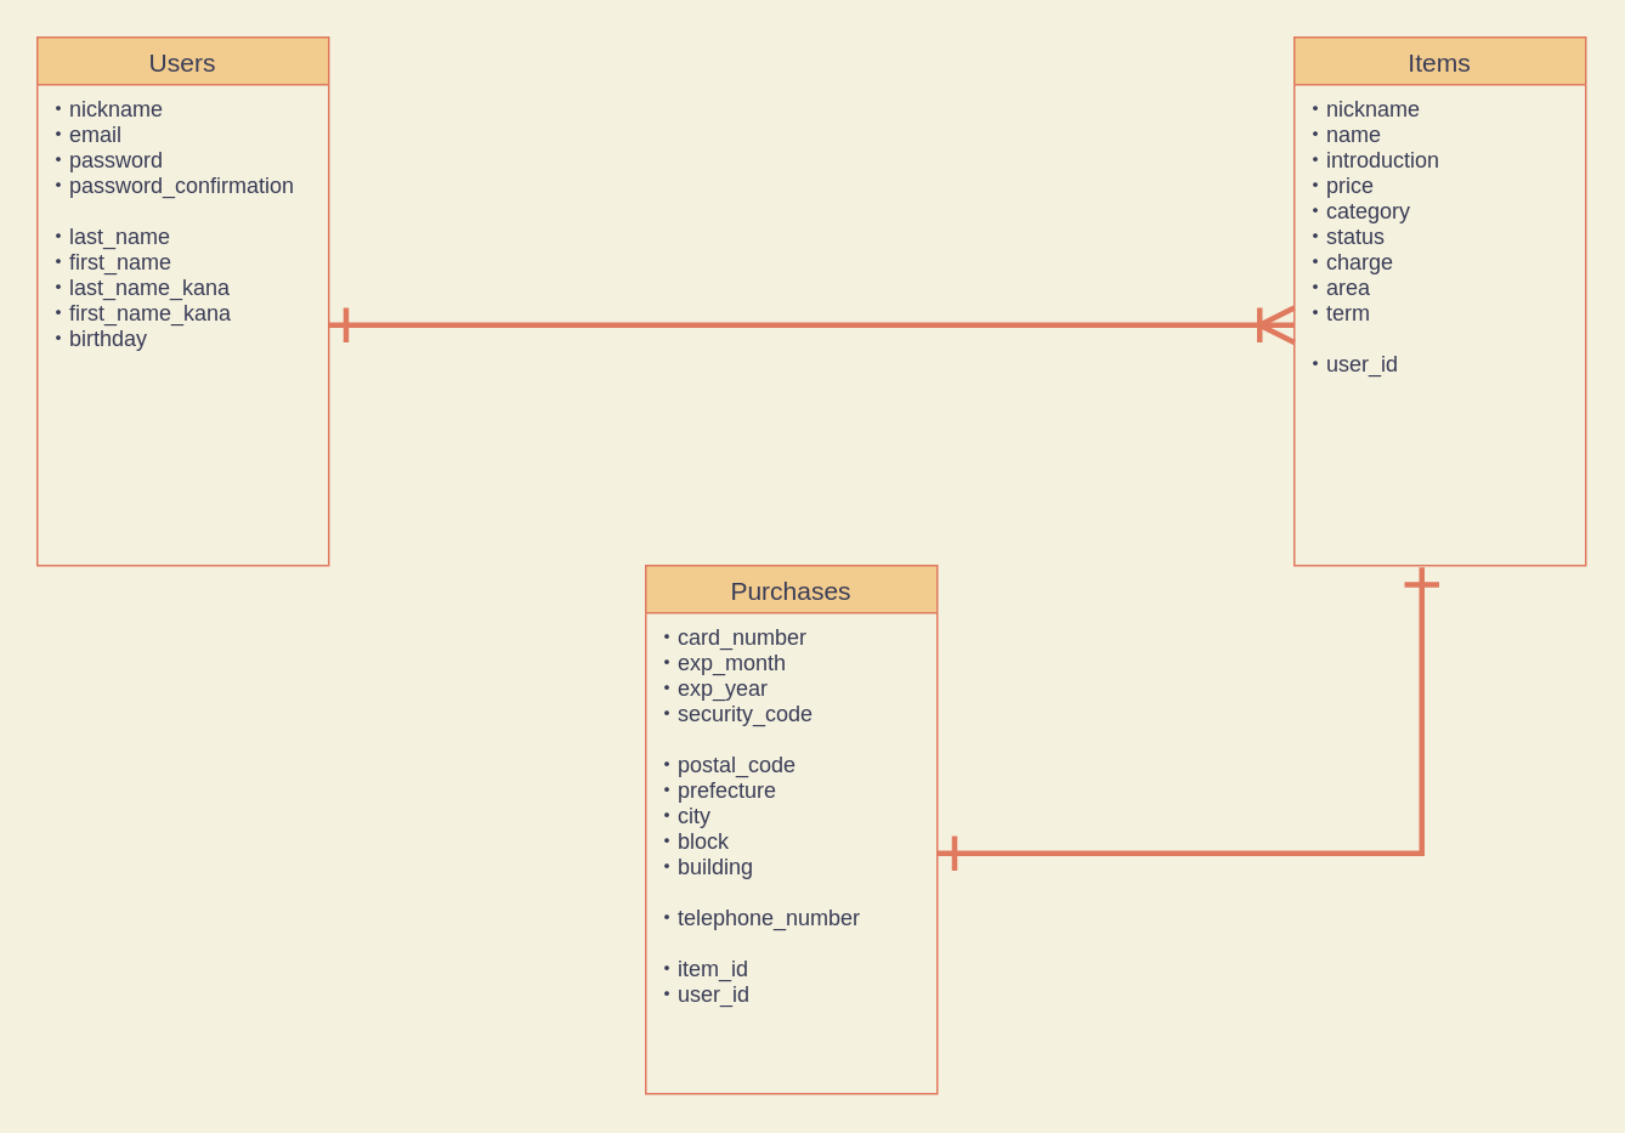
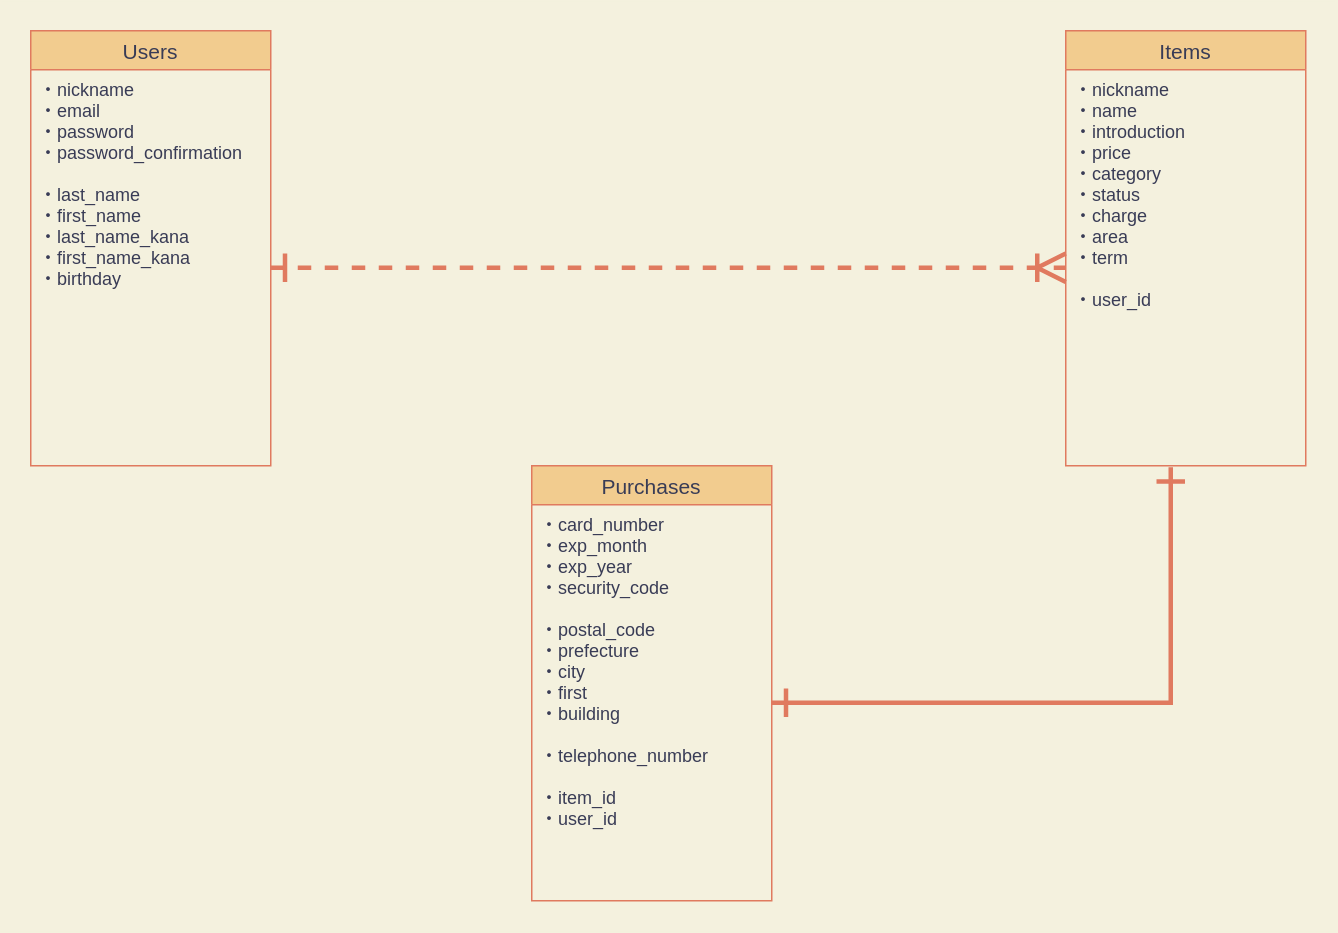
- <mxCell id="8" style="edgeStyle=orthogonalEdgeStyle;rounded=0;jumpSize=10;orthogonalLoop=1;jettySize=auto;html=1;entryX=0;entryY=0.5;entryDx=0;entryDy=0;startArrow=ERone;startFill=0;startSize=15;sourcePerimeterSpacing=10;endArrow=ERoneToMany;endFill=0;strokeColor=#E07A5F;strokeWidth=3;exitX=1;exitY=0.5;exitDx=0;exitDy=0;endSize=15;targetPerimeterSpacing=10;labelBackgroundColor=#F4F1DE;fontColor=#393C56;" parent="1" source="3" target="5" edge="1"><mxGeometry relative="1" as="geometry" /></mxCell>
+ <mxCell id="8" style="edgeStyle=orthogonalEdgeStyle;rounded=0;jumpSize=10;orthogonalLoop=1;jettySize=auto;html=1;entryX=0;entryY=0.5;entryDx=0;entryDy=0;startArrow=ERone;startFill=0;startSize=15;sourcePerimeterSpacing=10;endArrow=ERoneToMany;endFill=0;strokeColor=#E07A5F;strokeWidth=3;exitX=1;exitY=0.5;exitDx=0;exitDy=0;endSize=15;targetPerimeterSpacing=10;labelBackgroundColor=#F4F1DE;fontColor=#393C56;dashed=1;" parent="1" source="3" target="5" edge="1"><mxGeometry relative="1" as="geometry" /></mxCell>
- <mxCell id="7" value="・card_number&#10;・exp_month&#10;・exp_year&#10;・security_code&#10;&#10;・postal_code&#10;・prefecture&#10;・city&#10;・block&#10;・building&#10;&#10;・telephone_number&#10;&#10;・item_id&#10;・user_id" style="text;strokeColor=none;fillColor=none;spacingLeft=4;spacingRight=4;overflow=hidden;rotatable=0;points=[[0,0.5],[1,0.5]];portConstraint=eastwest;fontSize=12;fontColor=#393C56;" parent="6" vertex="1"><mxGeometry y="26" width="160" height="264" as="geometry" /></mxCell>
+ <mxCell id="7" value="・card_number&#10;・exp_month&#10;・exp_year&#10;・security_code&#10;&#10;・postal_code&#10;・prefecture&#10;・city&#10;・first&#10;・building&#10;&#10;・telephone_number&#10;&#10;・item_id&#10;・user_id" style="text;strokeColor=none;fillColor=none;spacingLeft=4;spacingRight=4;overflow=hidden;rotatable=0;points=[[0,0.5],[1,0.5]];portConstraint=eastwest;fontSize=12;fontColor=#393C56;" parent="6" vertex="1"><mxGeometry y="26" width="160" height="264" as="geometry" /></mxCell>
